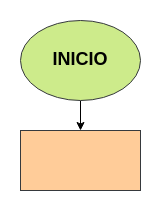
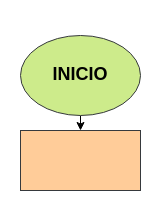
- <mxCell id="3" value="&lt;p style=&quot;line-height: 120%;&quot;&gt;&lt;b&gt;&lt;font color=&quot;#000000&quot; style=&quot;font-size: 18px;&quot;&gt;&amp;nbsp;INICIO&amp;nbsp;&lt;/font&gt;&lt;/b&gt;&lt;/p&gt;" style="ellipse;whiteSpace=wrap;html=1;fillColor=#cdeb8b;strokeColor=#36393d;" vertex="1" parent="1"><mxGeometry x="20" y="20" width="120" height="80" as="geometry" /></mxCell>
+ <mxCell id="3" value="&lt;p style=&quot;line-height: 120%;&quot;&gt;&lt;b&gt;&lt;font color=&quot;#000000&quot; style=&quot;font-size: 18px;&quot;&gt;&amp;nbsp;INICIO&amp;nbsp;&lt;/font&gt;&lt;/b&gt;&lt;/p&gt;" style="ellipse;whiteSpace=wrap;html=1;fillColor=#cdeb8b;strokeColor=#36393d;" vertex="1" parent="1"><mxGeometry x="20" y="35" width="120" height="80" as="geometry" /></mxCell>
